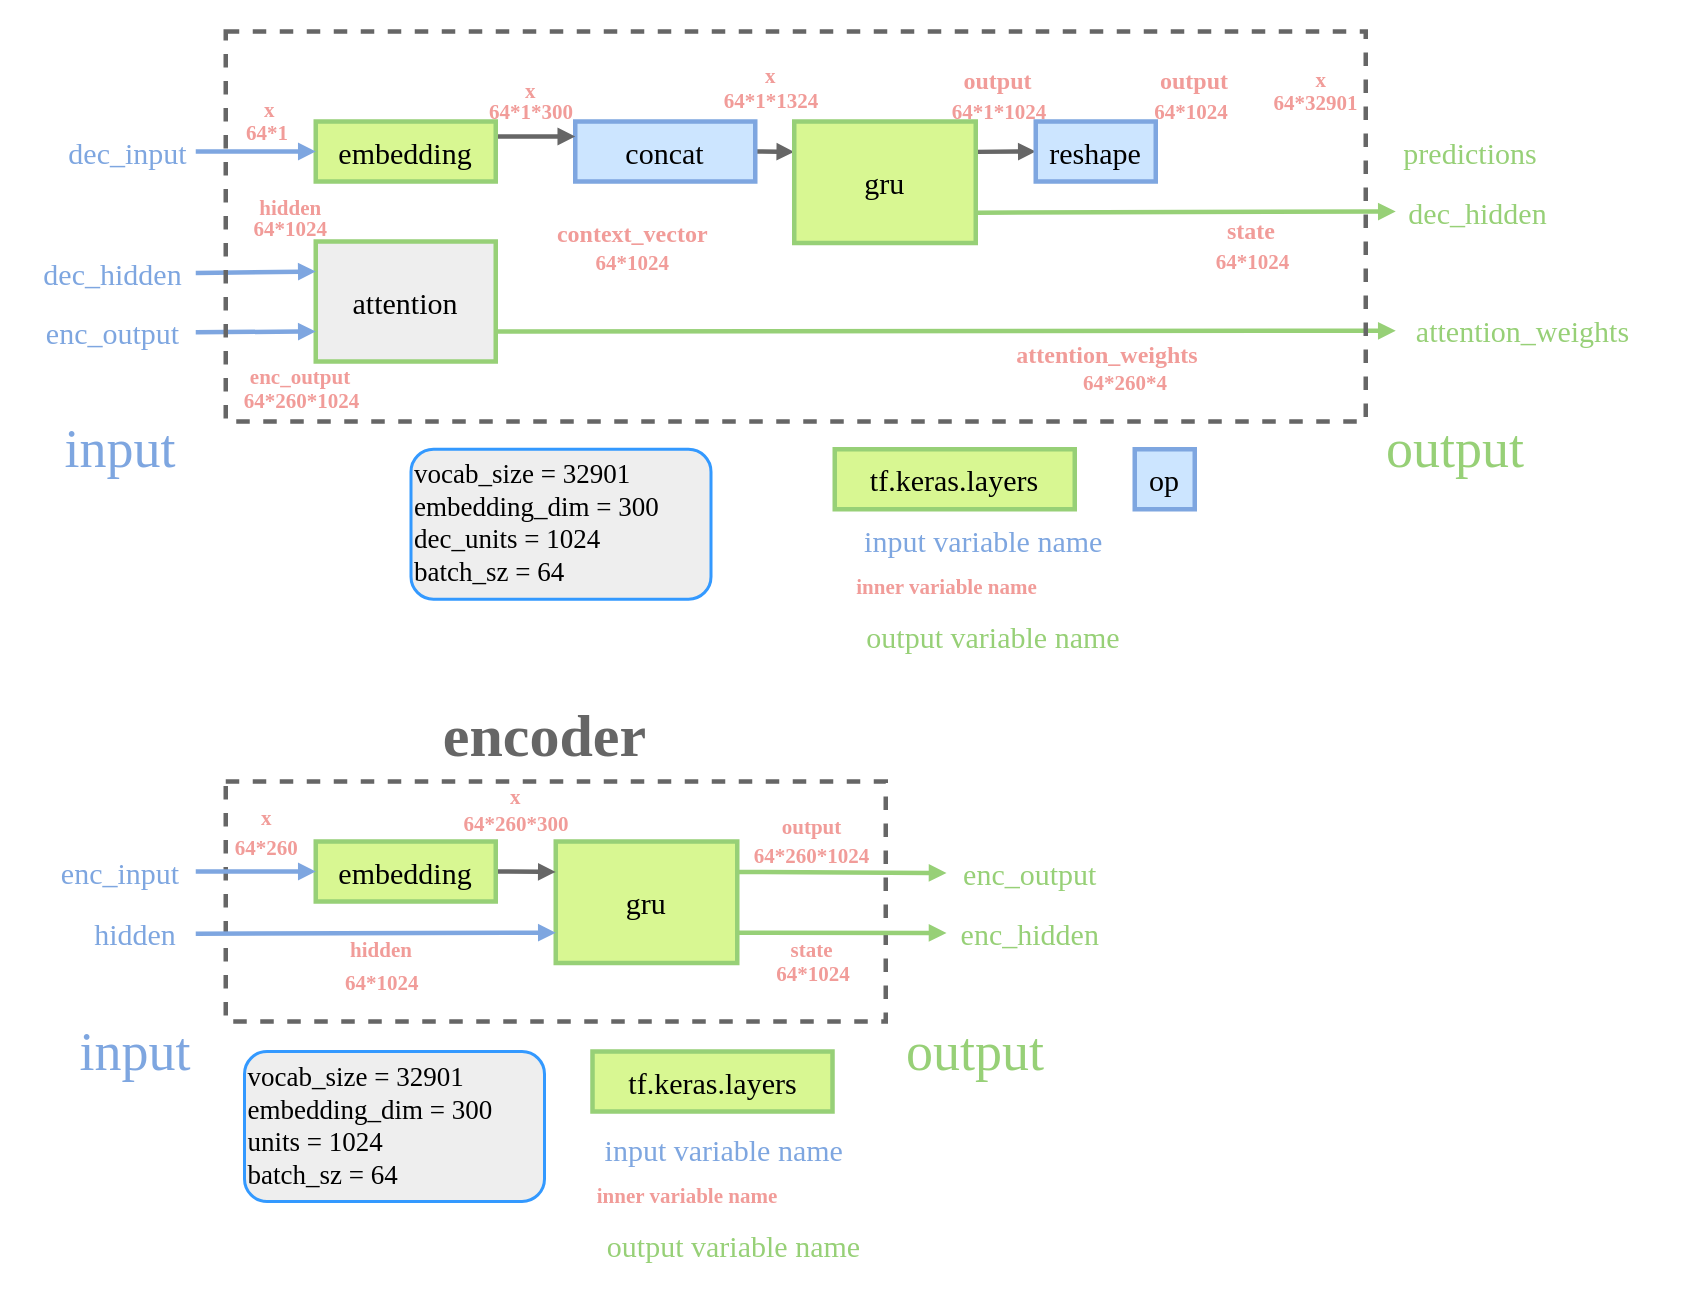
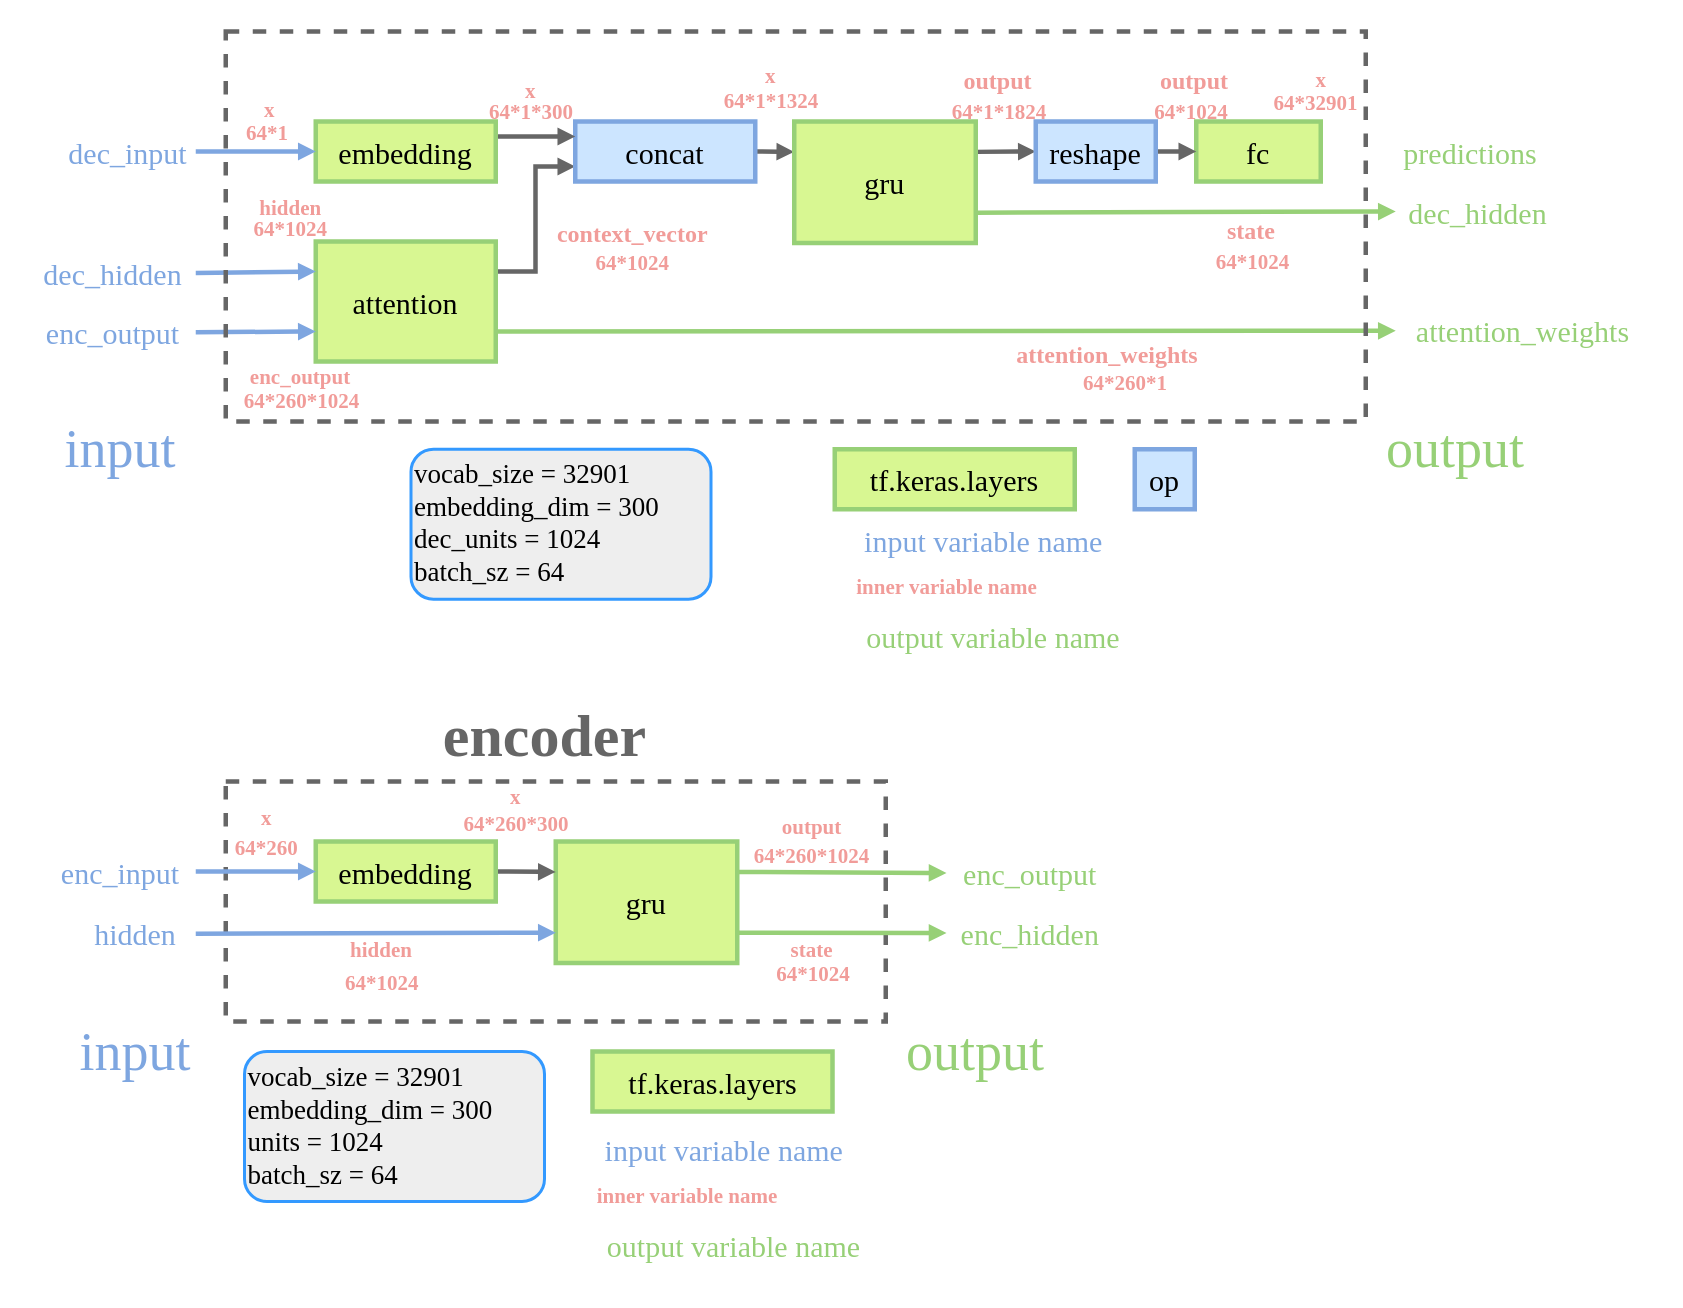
- <mxCell id="82" value="&lt;font style=&quot;font-size: 14px&quot;&gt;&lt;b&gt;&lt;font style=&quot;font-size: 14px&quot;&gt;64*1*1024&lt;/font&gt;&lt;/b&gt;&lt;/font&gt;" style="text;html=1;strokeColor=none;fillColor=none;align=center;verticalAlign=middle;whiteSpace=wrap;rounded=0;fontSize=20;fontFamily=Comic Sans MS;fontColor=#F19C99;" parent="1" vertex="1"><mxGeometry x="621" y="60.5" width="90" height="20" as="geometry" /></mxCell>
+ <mxCell id="82" value="&lt;font style=&quot;font-size: 14px&quot;&gt;&lt;b&gt;&lt;font style=&quot;font-size: 14px&quot;&gt;64*1*1824&lt;/font&gt;&lt;/b&gt;&lt;/font&gt;" style="text;html=1;strokeColor=none;fillColor=none;align=center;verticalAlign=middle;whiteSpace=wrap;rounded=0;fontSize=20;fontFamily=Comic Sans MS;fontColor=#F19C99;" parent="1" vertex="1"><mxGeometry x="621" y="60.5" width="90" height="20" as="geometry" /></mxCell>
+ <mxCell id="11" style="rounded=0;orthogonalLoop=1;jettySize=auto;html=1;exitX=1;exitY=0.5;exitDx=0;exitDy=0;entryX=0;entryY=0.5;entryDx=0;entryDy=0;fontFamily=Comic Sans MS;fontSize=20;strokeColor=#666666;strokeWidth=3;fillColor=#d5e8d4;endFill=1;endArrow=block;endSize=4;fontColor=#000000;" parent="1" source="12" target="2" edge="1"><mxGeometry relative="1" as="geometry" /></mxCell>
+ <mxCell id="2" value="fc" style="rounded=0;whiteSpace=wrap;html=1;fontSize=20;fontFamily=Comic Sans MS;fillColor=#D8F792;strokeColor=#97D077;strokeWidth=3;" parent="1" vertex="1"><mxGeometry x="797" y="80.5" width="83" height="40" as="geometry" /></mxCell>
+ <mxCell id="4" style="edgeStyle=orthogonalEdgeStyle;rounded=0;orthogonalLoop=1;jettySize=auto;html=1;exitX=1;exitY=0.25;exitDx=0;exitDy=0;entryX=0;entryY=0.75;entryDx=0;entryDy=0;endArrow=block;endFill=1;endSize=4;strokeColor=#666666;strokeWidth=3;fontFamily=Comic Sans MS;fontSize=20;fontColor=#000000;fillColor=#d5e8d4;" parent="1" source="5" target="7" edge="1"><mxGeometry relative="1" as="geometry" /></mxCell>
- <mxCell id="5" value="attention" style="rounded=0;whiteSpace=wrap;html=1;fontSize=20;fontFamily=Comic Sans MS;fillColor=#eeeeee;strokeColor=#97D077;strokeWidth=3;" parent="1" vertex="1"><mxGeometry x="210" y="160.5" width="120" height="80" as="geometry" /></mxCell>
+ <mxCell id="5" value="attention" style="rounded=0;whiteSpace=wrap;html=1;fontSize=20;fontFamily=Comic Sans MS;fillColor=#D8F792;strokeColor=#97D077;strokeWidth=3;" parent="1" vertex="1"><mxGeometry x="210" y="160.5" width="120" height="80" as="geometry" /></mxCell>
- <mxCell id="80" value="&lt;font style=&quot;font-size: 14px&quot;&gt;&lt;b&gt;&lt;font style=&quot;font-size: 14px&quot;&gt;64*260*4&lt;/font&gt;&lt;/b&gt;&lt;/font&gt;" style="text;html=1;strokeColor=none;fillColor=none;align=center;verticalAlign=middle;whiteSpace=wrap;rounded=0;fontSize=20;fontFamily=Comic Sans MS;fontColor=#F19C99;" parent="1" vertex="1"><mxGeometry x="720" y="243" width="60" height="18" as="geometry" /></mxCell>
+ <mxCell id="80" value="&lt;font style=&quot;font-size: 14px&quot;&gt;&lt;b&gt;&lt;font style=&quot;font-size: 14px&quot;&gt;64*260*1&lt;/font&gt;&lt;/b&gt;&lt;/font&gt;" style="text;html=1;strokeColor=none;fillColor=none;align=center;verticalAlign=middle;whiteSpace=wrap;rounded=0;fontSize=20;fontFamily=Comic Sans MS;fontColor=#F19C99;" parent="1" vertex="1"><mxGeometry x="720" y="243" width="60" height="18" as="geometry" /></mxCell>
